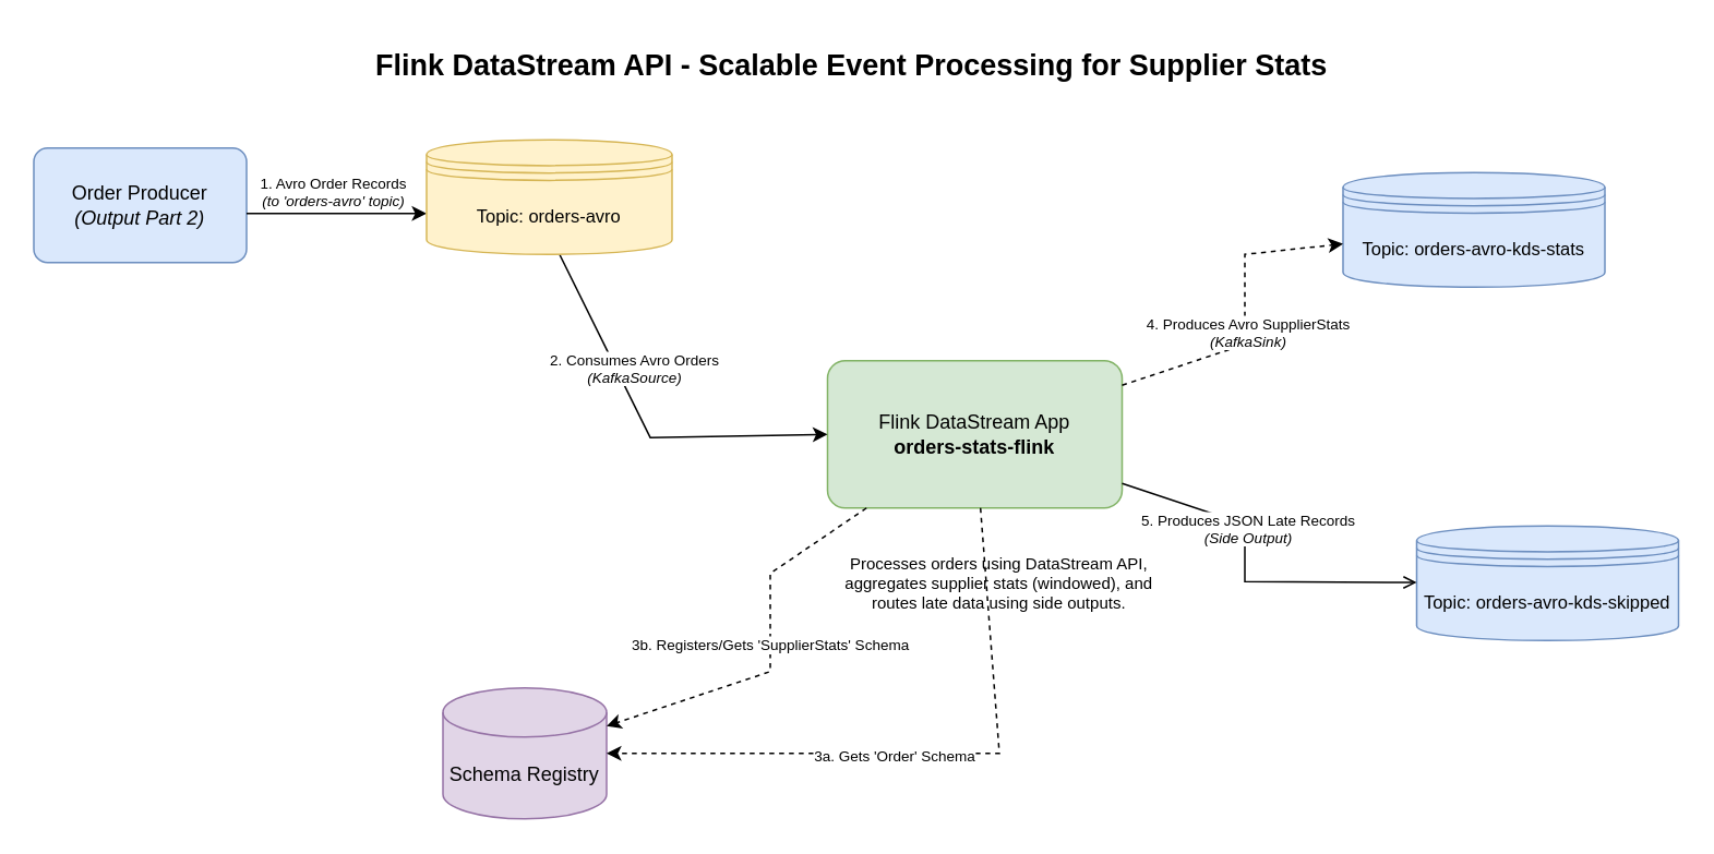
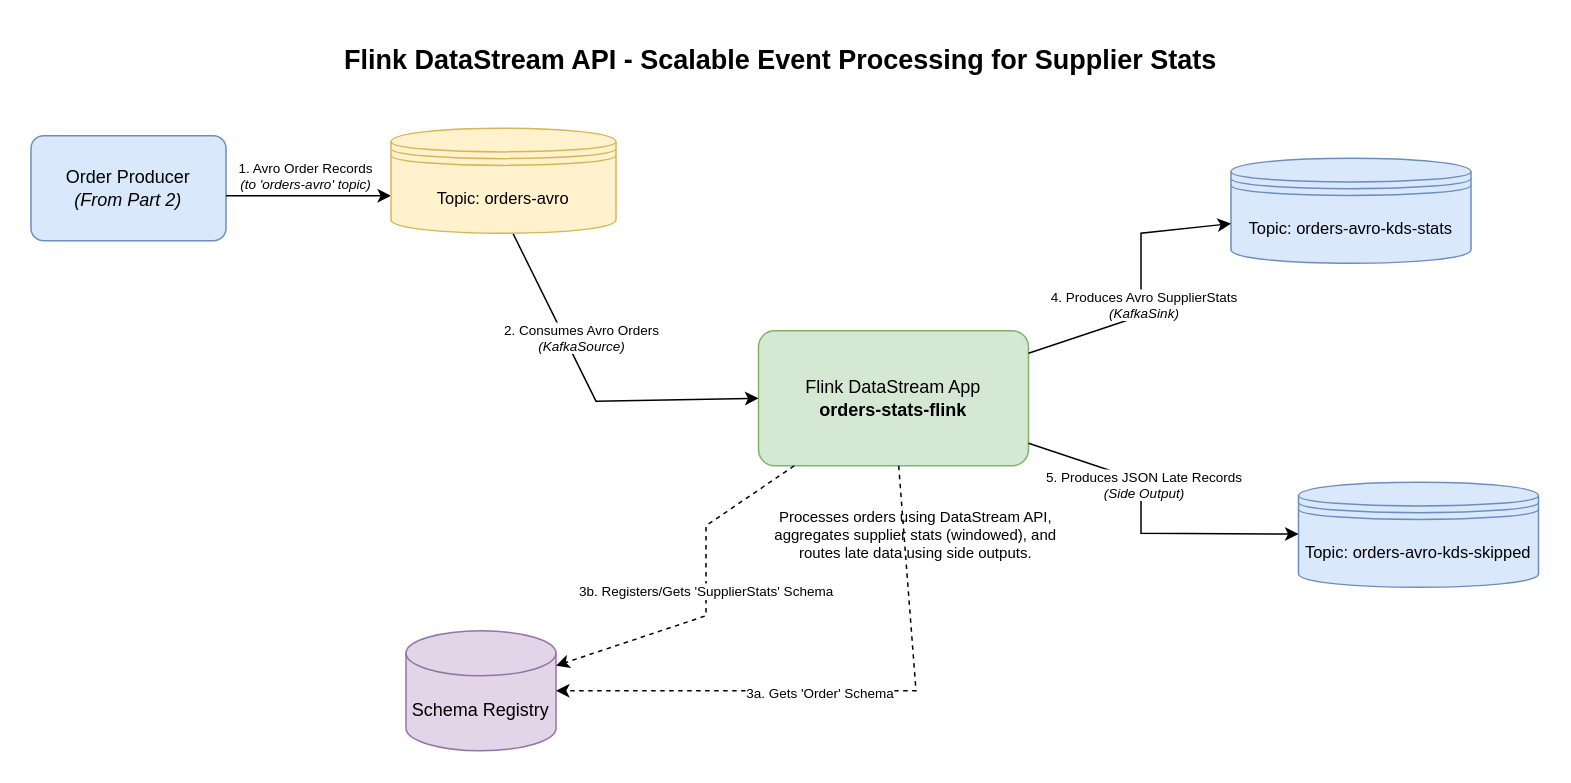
- <mxCell id="3" value="Order Producer&lt;br&gt;&lt;i&gt;(Output Part 2)&lt;/i&gt;" style="rounded=1;whiteSpace=wrap;html=1;fillColor=#dae8fc;strokeColor=#6c8ebf;arcSize=12;fontSize=12;" parent="1" vertex="1"><mxGeometry x="20" y="90" width="130" height="70" as="geometry" /></mxCell>
+ <mxCell id="3" value="Order Producer&lt;br&gt;&lt;i&gt;(From Part 2)&lt;/i&gt;" style="rounded=1;whiteSpace=wrap;html=1;fillColor=#dae8fc;strokeColor=#6c8ebf;arcSize=12;fontSize=12;" parent="1" vertex="1"><mxGeometry x="20" y="90" width="130" height="70" as="geometry" /></mxCell>
- <mxCell id="16" style="endArrow=classic;html=1;rounded=0;strokeWidth=1;dashed=1;" parent="1" source="5" target="6" edge="1"><mxGeometry width="50" height="50" relative="1" as="geometry"><mxPoint x="710" y="265" as="sourcePoint" /><mxPoint x="810" y="155" as="targetPoint" /><Array as="points"><mxPoint x="760" y="210" /><mxPoint x="760" y="155" /></Array></mxGeometry></mxCell>
+ <mxCell id="16" style="endArrow=classic;html=1;rounded=0;strokeWidth=1;" parent="1" source="5" target="6" edge="1"><mxGeometry width="50" height="50" relative="1" as="geometry"><mxPoint x="710" y="265" as="sourcePoint" /><mxPoint x="810" y="155" as="targetPoint" /><Array as="points"><mxPoint x="760" y="210" /><mxPoint x="760" y="155" /></Array></mxGeometry></mxCell>
- <mxCell id="18" style="endArrow=open;html=1;rounded=0;strokeWidth=1;" parent="1" source="5" target="7" edge="1"><mxGeometry width="50" height="50" relative="1" as="geometry"><mxPoint x="710" y="285" as="sourcePoint" /><mxPoint x="820" y="355" as="targetPoint" /><Array as="points"><mxPoint x="760" y="320" /><mxPoint x="760" y="355" /></Array></mxGeometry></mxCell>
+ <mxCell id="18" style="endArrow=classic;html=1;rounded=0;strokeWidth=1;" parent="1" source="5" target="7" edge="1"><mxGeometry width="50" height="50" relative="1" as="geometry"><mxPoint x="710" y="285" as="sourcePoint" /><mxPoint x="820" y="355" as="targetPoint" /><Array as="points"><mxPoint x="760" y="320" /><mxPoint x="760" y="355" /></Array></mxGeometry></mxCell>
